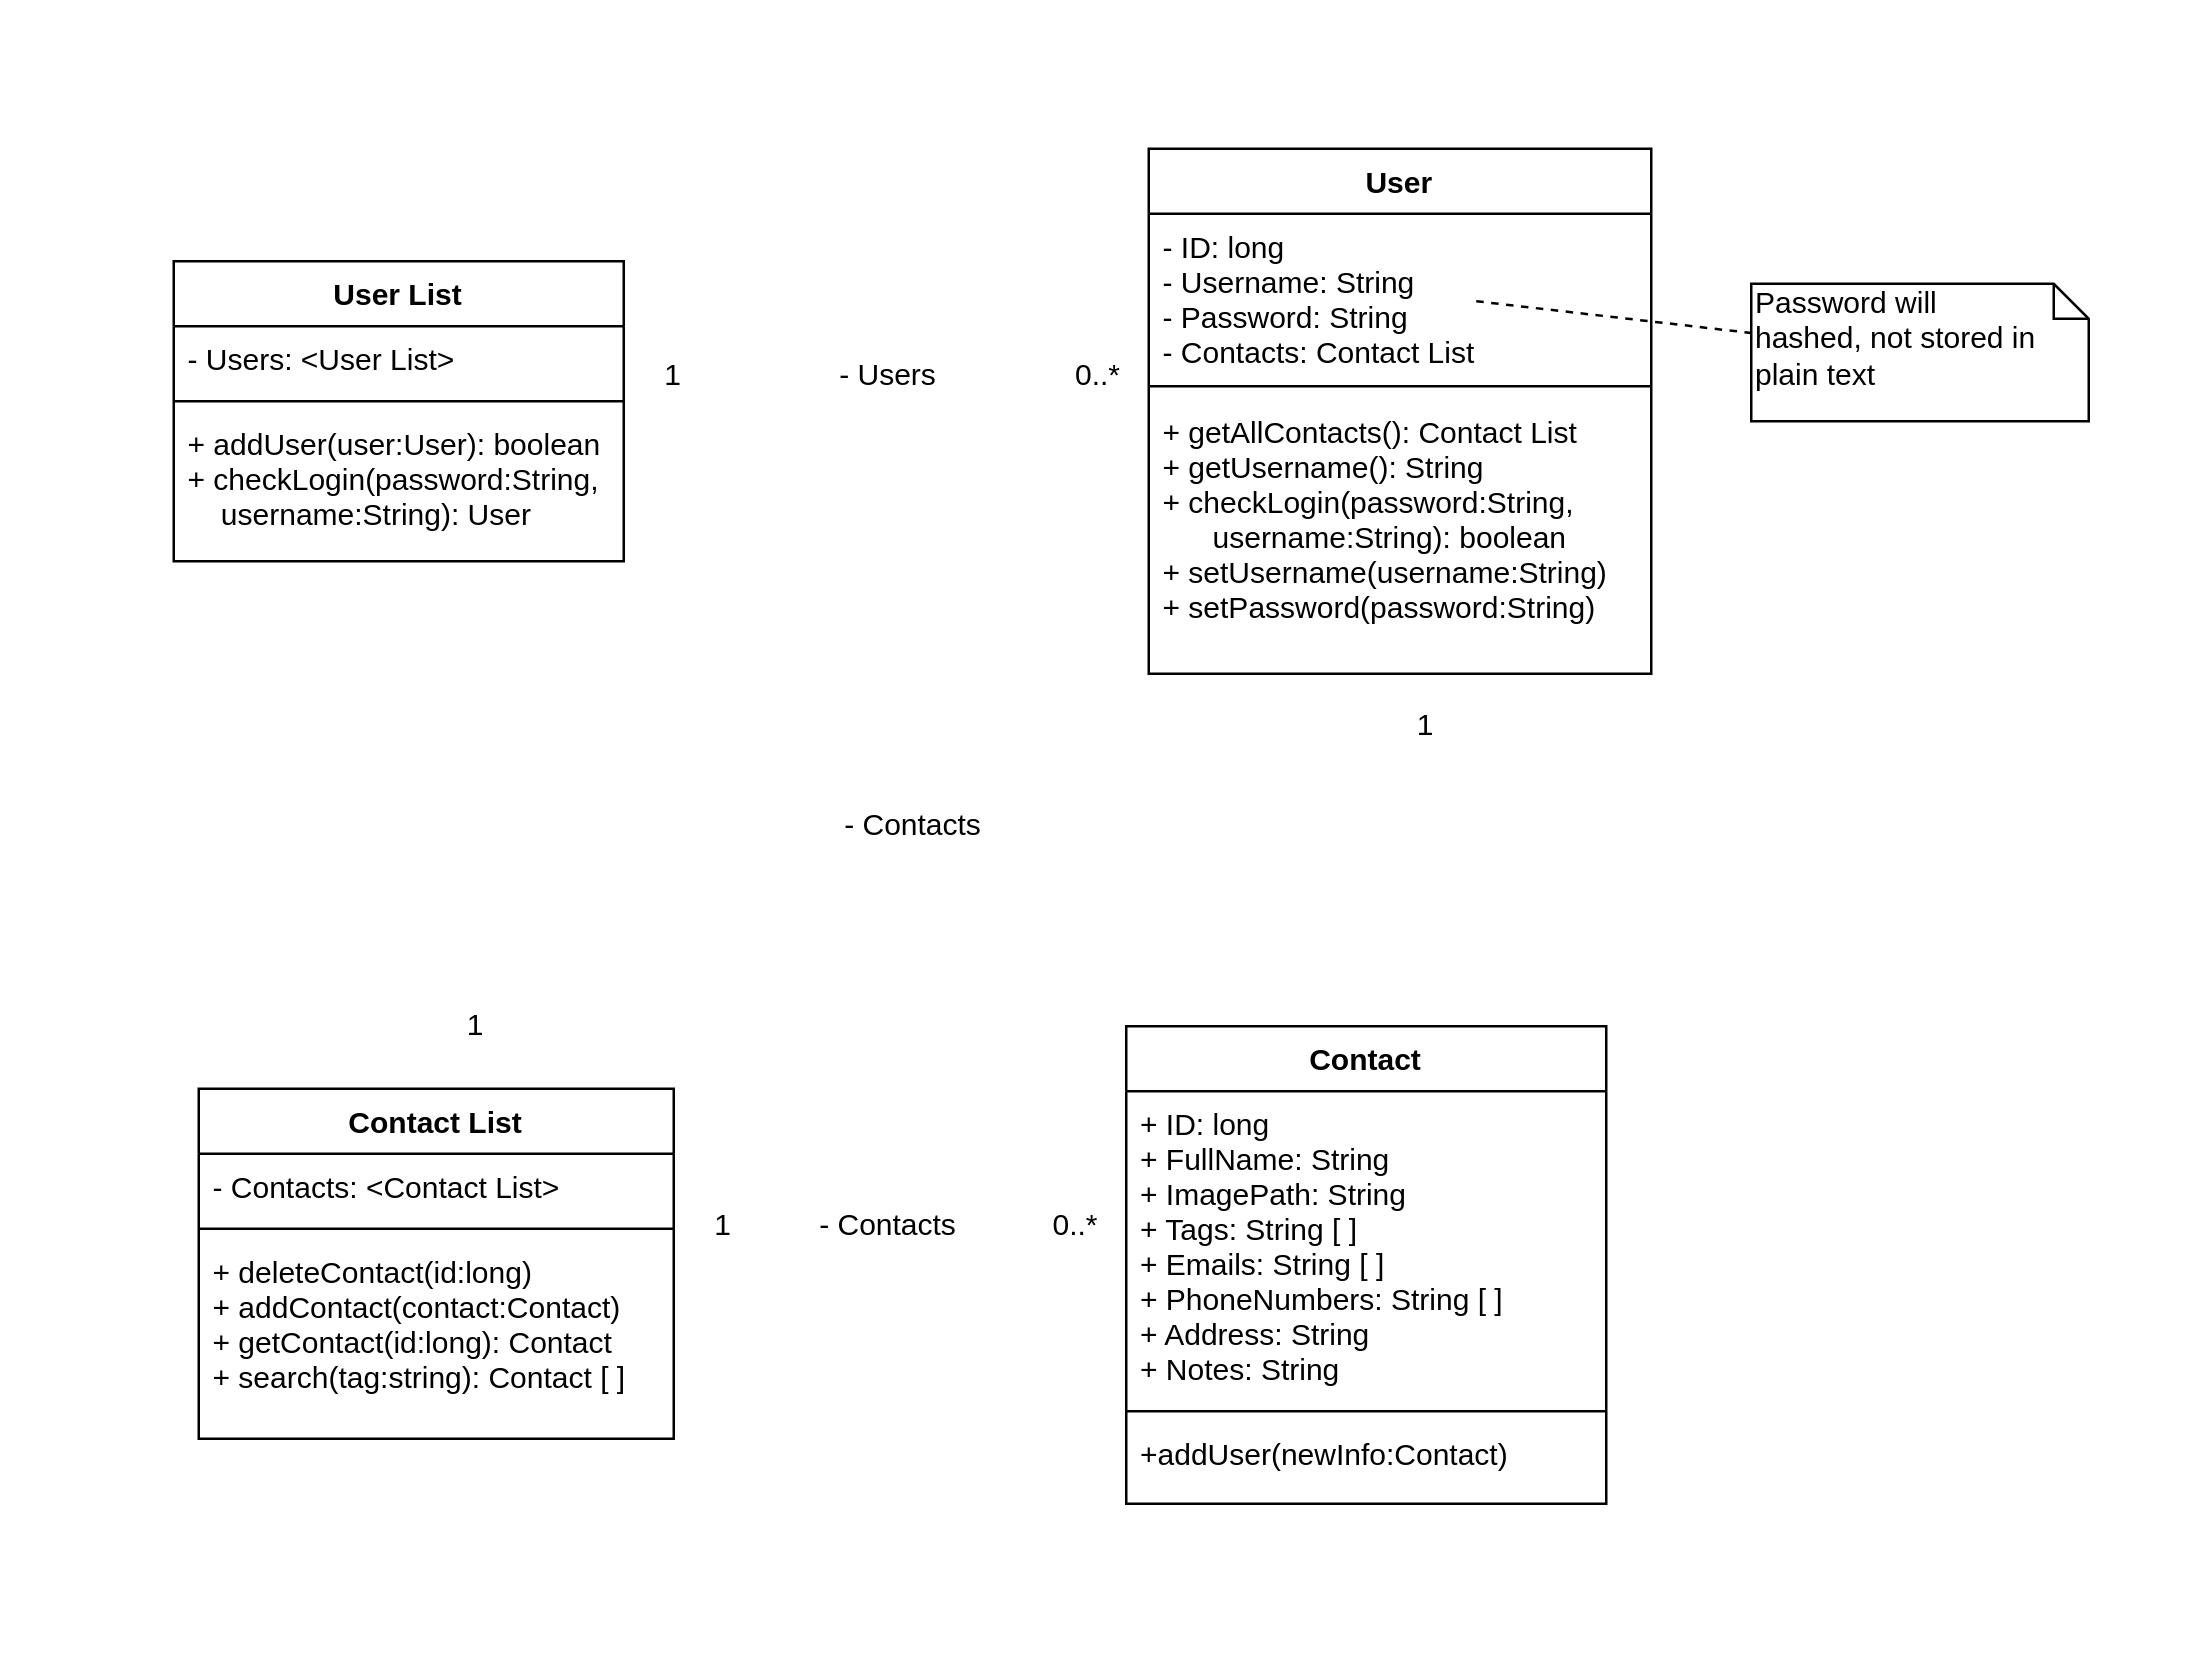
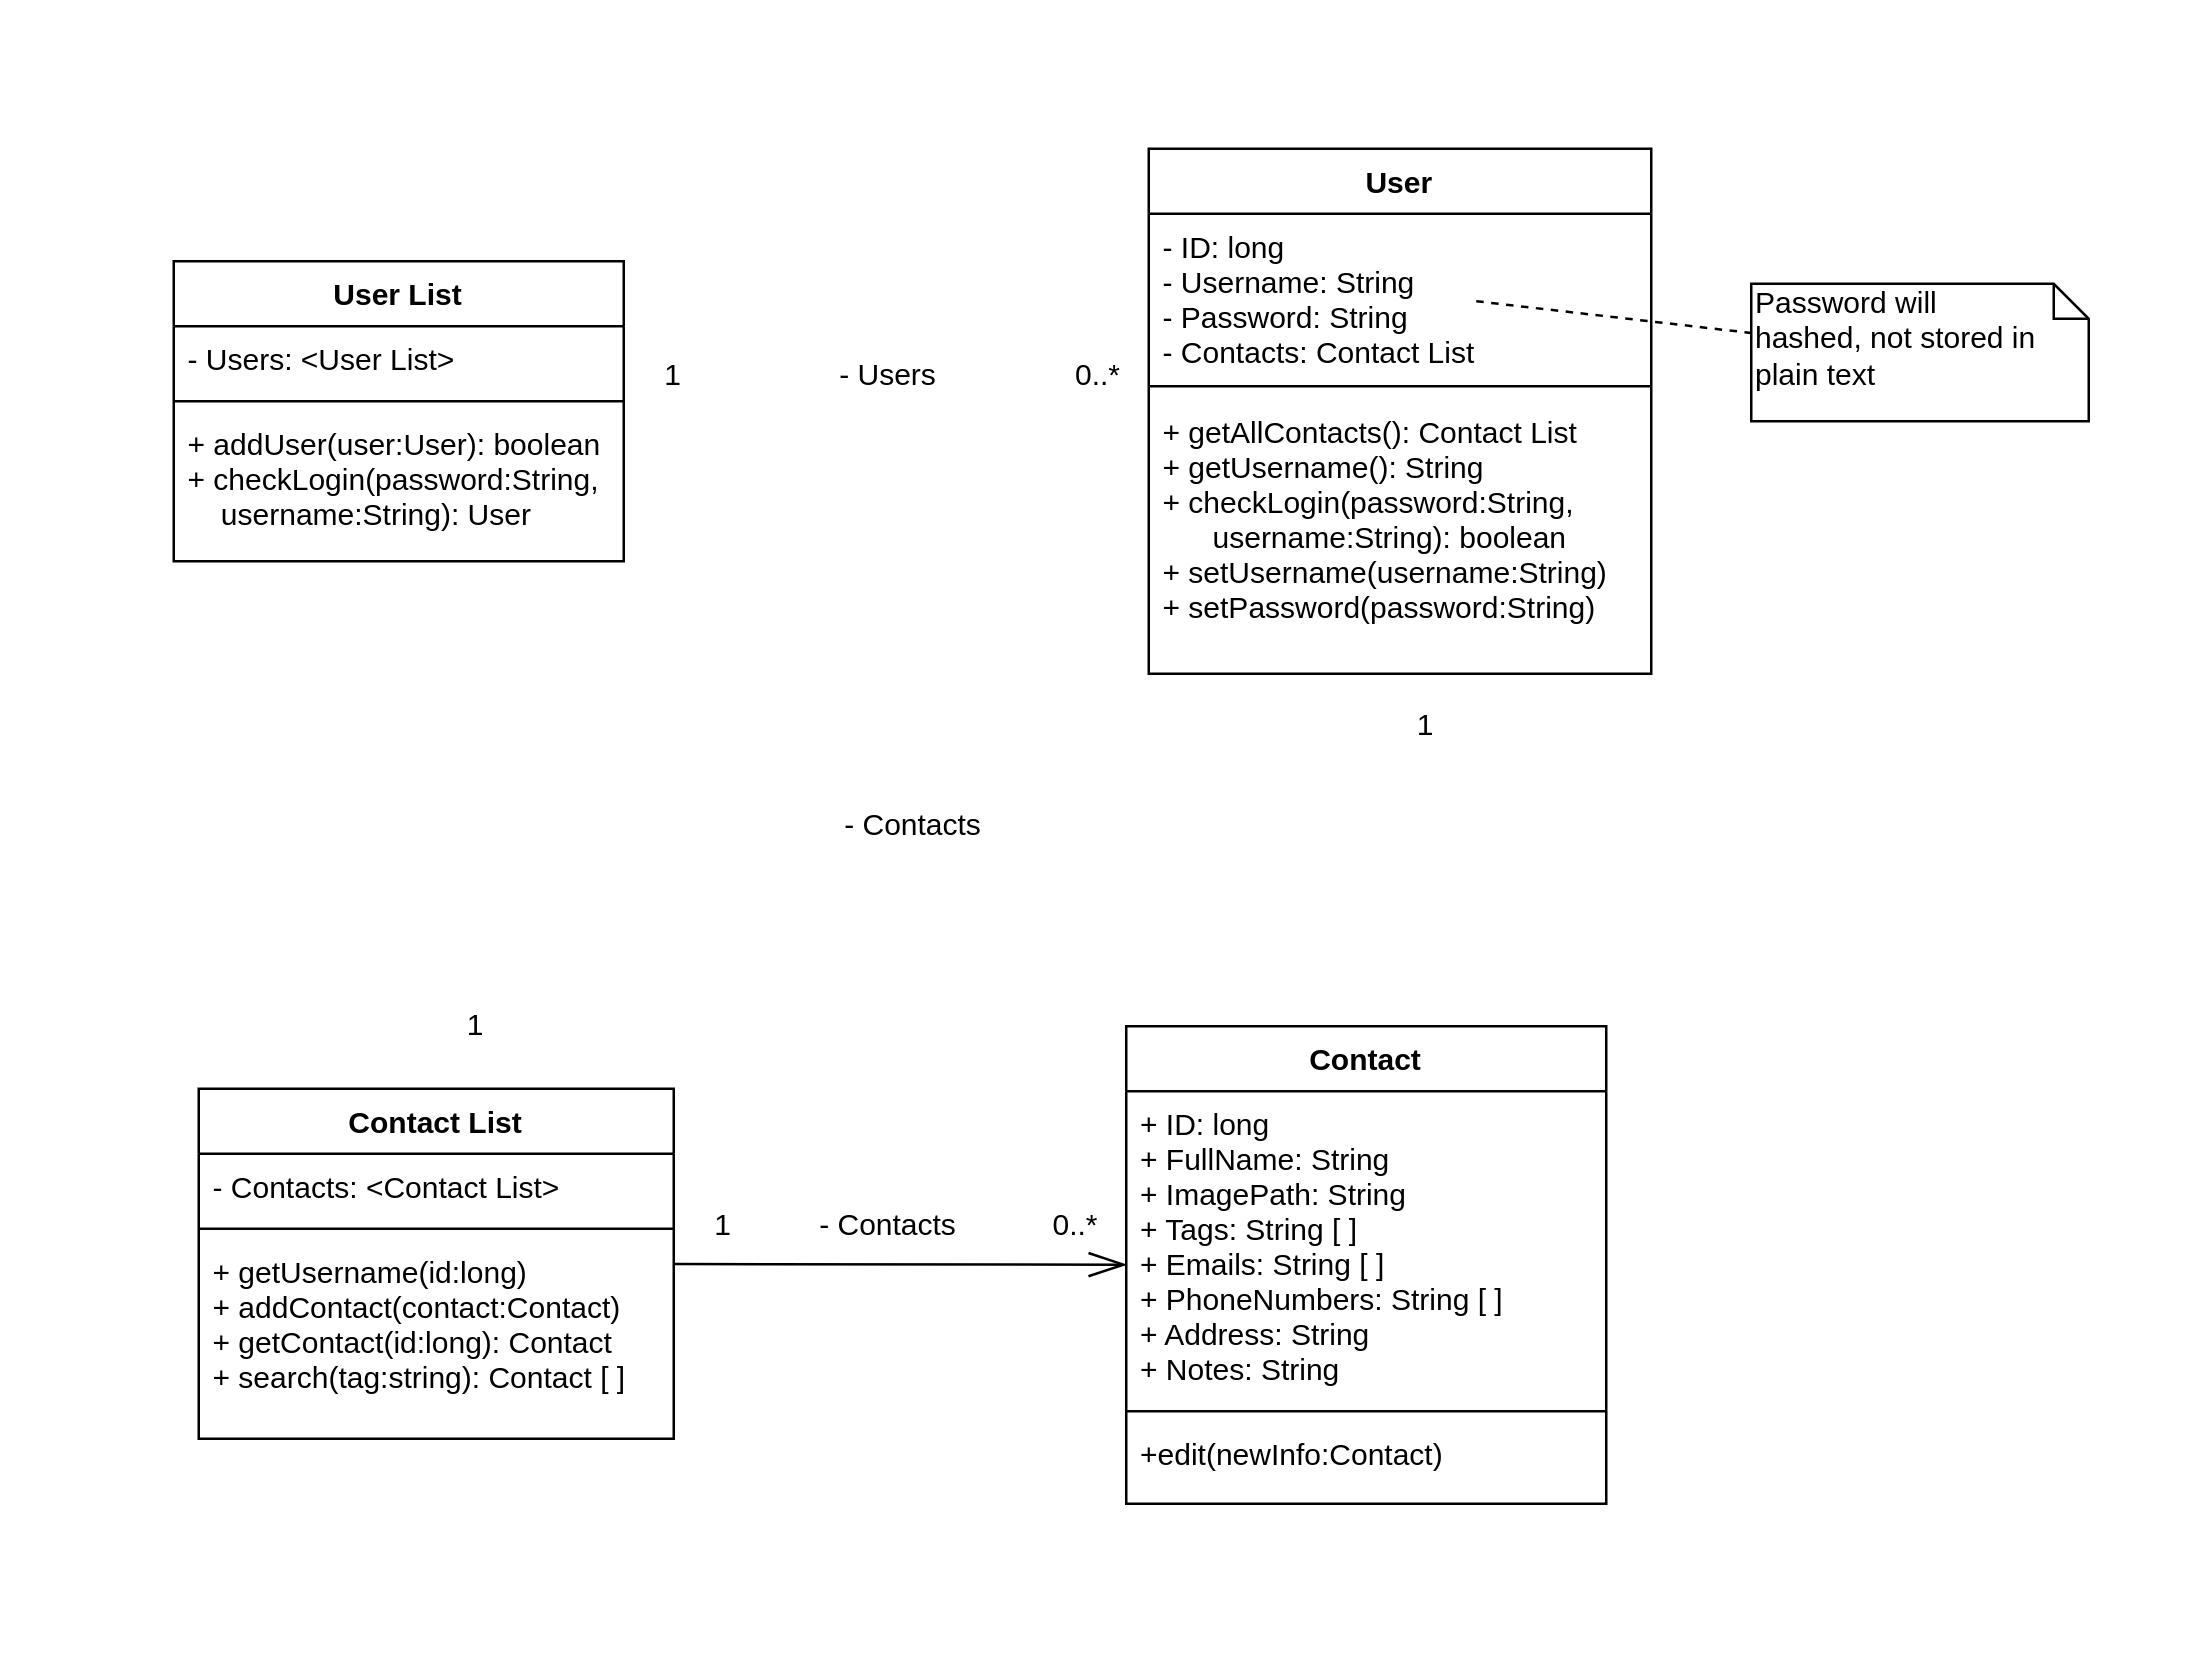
+ <mxCell id="2" value="" style="endArrow=openThin;html=1;endFill=0;endSize=13;" parent="1" source="23" target="27" edge="1"><mxGeometry width="50" height="50" relative="1" as="geometry"><mxPoint x="259" y="174" as="sourcePoint" /><mxPoint x="469" y="174" as="targetPoint" /></mxGeometry></mxCell>
- <mxCell id="26" value="+ deleteContact(id:long)&#10;+ addContact(contact:Contact)&#10;+ getContact(id:long): Contact&#10;+ search(tag:string): Contact [ ]&#10;" style="text;align=left;verticalAlign=top;spacingLeft=4;spacingRight=4;overflow=hidden;rotatable=0;points=[[0,0.5],[1,0.5]];portConstraint=eastwest;" parent="23" vertex="1"><mxGeometry y="60" width="190" height="80" as="geometry" /></mxCell>
+ <mxCell id="26" value="+ getUsername(id:long)&#10;+ addContact(contact:Contact)&#10;+ getContact(id:long): Contact&#10;+ search(tag:string): Contact [ ]&#10;" style="text;align=left;verticalAlign=top;spacingLeft=4;spacingRight=4;overflow=hidden;rotatable=0;points=[[0,0.5],[1,0.5]];portConstraint=eastwest;" parent="23" vertex="1"><mxGeometry y="60" width="190" height="80" as="geometry" /></mxCell>
- <mxCell id="30" value="+addUser(newInfo:Contact)" style="text;align=left;verticalAlign=top;spacingLeft=4;spacingRight=4;overflow=hidden;rotatable=0;points=[[0,0.5],[1,0.5]];portConstraint=eastwest;" parent="27" vertex="1"><mxGeometry y="158" width="192" height="26" as="geometry" /></mxCell>
+ <mxCell id="30" value="+edit(newInfo:Contact)" style="text;align=left;verticalAlign=top;spacingLeft=4;spacingRight=4;overflow=hidden;rotatable=0;points=[[0,0.5],[1,0.5]];portConstraint=eastwest;" parent="27" vertex="1"><mxGeometry y="158" width="192" height="26" as="geometry" /></mxCell>
